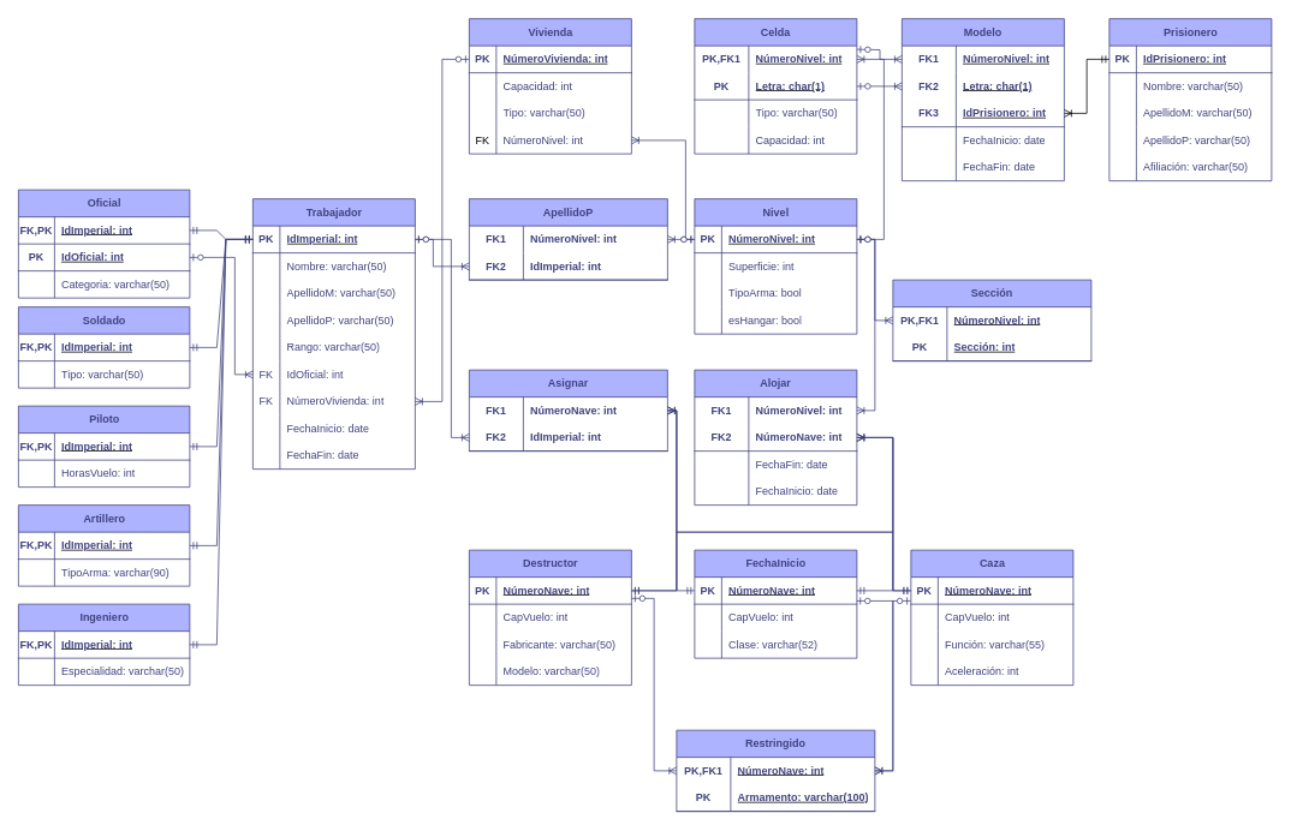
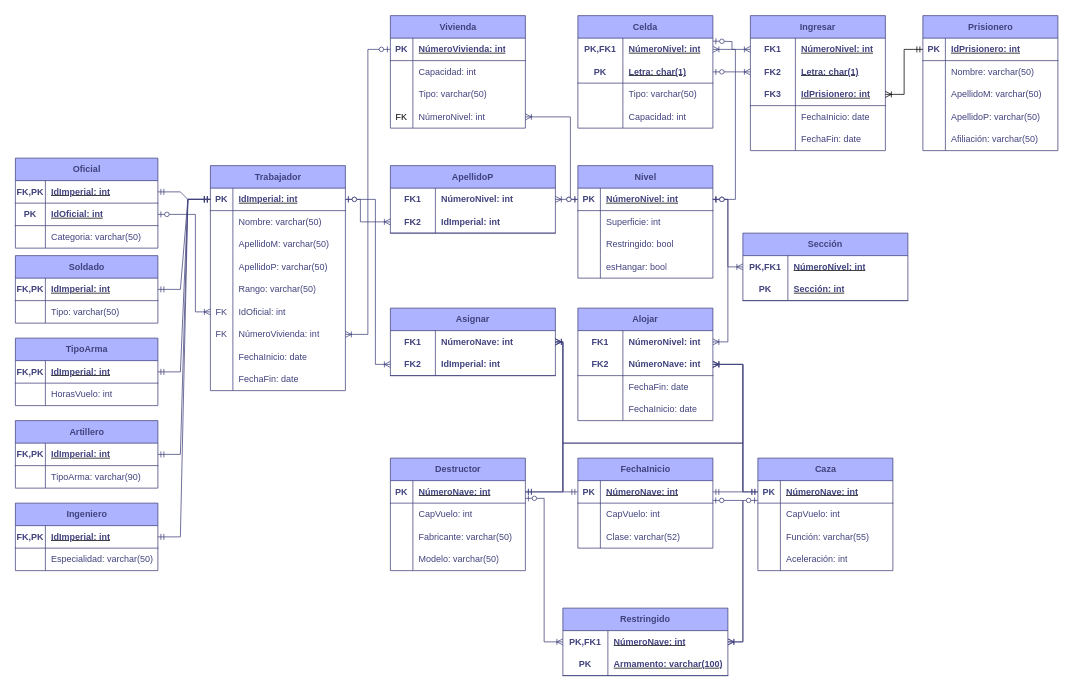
- <mxCell id="200" value="&lt;font color=&quot;#40427d&quot;&gt;Modelo&lt;/font&gt;" style="shape=table;startSize=30;container=1;collapsible=1;childLayout=tableLayout;fixedRows=1;rowLines=0;fontStyle=1;align=center;resizeLast=1;html=1;whiteSpace=wrap;fillColor=#ADB3FF;strokeColor=#40427D;" vertex="1" parent="1"><mxGeometry x="1000" y="20" width="180" height="180" as="geometry" /></mxCell>
+ <mxCell id="200" value="&lt;font color=&quot;#40427d&quot;&gt;Ingresar&lt;/font&gt;" style="shape=table;startSize=30;container=1;collapsible=1;childLayout=tableLayout;fixedRows=1;rowLines=0;fontStyle=1;align=center;resizeLast=1;html=1;whiteSpace=wrap;fillColor=#ADB3FF;strokeColor=#40427D;" vertex="1" parent="1"><mxGeometry x="1000" y="20" width="180" height="180" as="geometry" /></mxCell>
- <mxCell id="54" value="&lt;font color=&quot;#40427d&quot;&gt;TipoArma: bool&lt;/font&gt;" style="shape=partialRectangle;connectable=0;fillColor=none;top=0;left=0;bottom=0;right=0;align=left;spacingLeft=6;overflow=hidden;whiteSpace=wrap;html=1;strokeColor=#40427D;" vertex="1" parent="52"><mxGeometry x="30" width="150" height="30" as="geometry"><mxRectangle width="150" height="30" as="alternateBounds" /></mxGeometry></mxCell>
+ <mxCell id="54" value="&lt;font color=&quot;#40427d&quot;&gt;Restringido: bool&lt;/font&gt;" style="shape=partialRectangle;connectable=0;fillColor=none;top=0;left=0;bottom=0;right=0;align=left;spacingLeft=6;overflow=hidden;whiteSpace=wrap;html=1;strokeColor=#40427D;" vertex="1" parent="52"><mxGeometry x="30" width="150" height="30" as="geometry"><mxRectangle width="150" height="30" as="alternateBounds" /></mxGeometry></mxCell>
- <mxCell id="110" value="&lt;font color=&quot;#40427d&quot;&gt;Piloto&lt;/font&gt;" style="shape=table;startSize=30;container=1;collapsible=1;childLayout=tableLayout;fixedRows=1;rowLines=0;fontStyle=1;align=center;resizeLast=1;html=1;fillColor=#ADB3FF;strokeColor=#40427D;" vertex="1" parent="1"><mxGeometry x="20" y="450" width="190" height="90" as="geometry" /></mxCell>
+ <mxCell id="110" value="&lt;font color=&quot;#40427d&quot;&gt;TipoArma&lt;/font&gt;" style="shape=table;startSize=30;container=1;collapsible=1;childLayout=tableLayout;fixedRows=1;rowLines=0;fontStyle=1;align=center;resizeLast=1;html=1;fillColor=#ADB3FF;strokeColor=#40427D;" vertex="1" parent="1"><mxGeometry x="20" y="450" width="190" height="90" as="geometry" /></mxCell>
